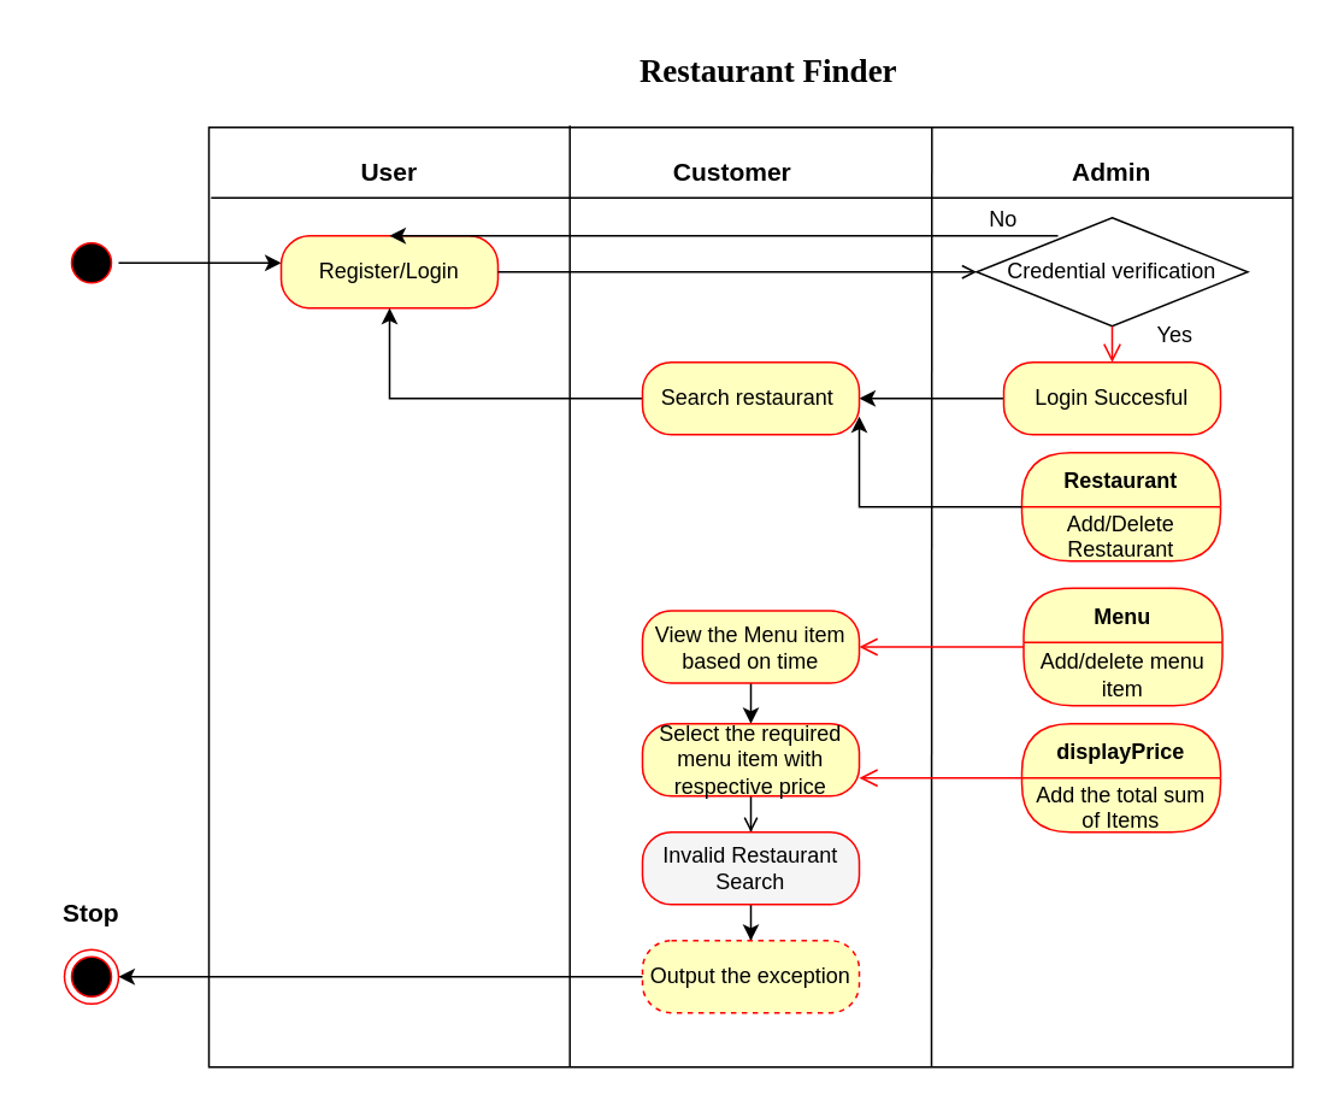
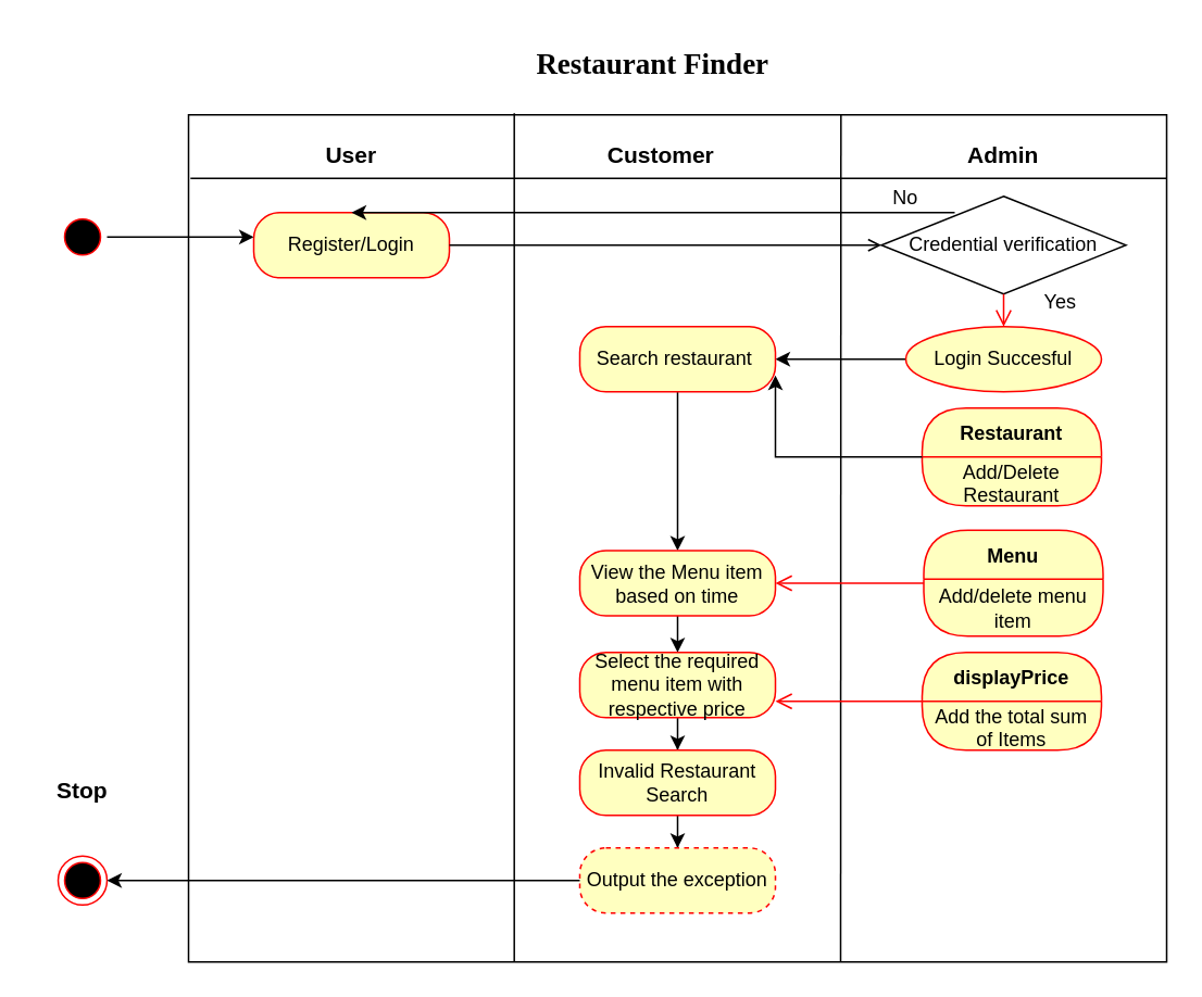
- <mxCell id="41" value="&lt;h1&gt;&lt;font style=&quot;font-size: 18px&quot; face=&quot;Times New Roman&quot;&gt;Restaurant Finder&lt;/font&gt;&lt;/h1&gt;" style="text;html=1;strokeColor=none;fillColor=none;align=center;verticalAlign=middle;whiteSpace=wrap;rounded=0;fontSize=14;" vertex="1" parent="1"><mxGeometry x="325" y="20" width="200" height="30" as="geometry" /></mxCell>
+ <mxCell id="41" value="&lt;h1&gt;&lt;font style=&quot;font-size: 18px&quot; face=&quot;Times New Roman&quot;&gt;Restaurant Finder&lt;/font&gt;&lt;/h1&gt;" style="text;html=1;strokeColor=none;fillColor=none;align=center;verticalAlign=middle;whiteSpace=wrap;rounded=0;fontSize=14;" vertex="1" parent="1"><mxGeometry x="300" y="20" width="200" height="30" as="geometry" /></mxCell>
- <mxCell id="20" value="" style="edgeStyle=orthogonalEdgeStyle;rounded=0;orthogonalLoop=1;jettySize=auto;html=1;" edge="1" parent="1" source="21" target="11"><mxGeometry relative="1" as="geometry" /></mxCell>
+ <mxCell id="20" value="" style="edgeStyle=orthogonalEdgeStyle;rounded=0;orthogonalLoop=1;jettySize=auto;html=1;" edge="1" parent="1" source="21" target="23"><mxGeometry relative="1" as="geometry" /></mxCell>
- <mxCell id="17" value="Login Succesful" style="rounded=1;whiteSpace=wrap;html=1;arcSize=40;fontColor=#000000;fillColor=#ffffc0;strokeColor=#ff0000;" vertex="1" parent="1"><mxGeometry x="555" y="200" width="120" height="40" as="geometry" /></mxCell>
+ <mxCell id="17" value="Login Succesful" style="ellipse;whiteSpace=wrap;html=1;arcSize=40;fontColor=#000000;fillColor=#ffffc0;strokeColor=#ff0000;" vertex="1" parent="1"><mxGeometry x="555" y="200" width="120" height="40" as="geometry" /></mxCell>
- <mxCell id="30" value="" style="edgeStyle=orthogonalEdgeStyle;rounded=0;orthogonalLoop=1;jettySize=auto;html=1;endArrow=open;" edge="1" parent="1" source="31" target="36"><mxGeometry relative="1" as="geometry" /></mxCell>
+ <mxCell id="30" value="" style="edgeStyle=orthogonalEdgeStyle;rounded=0;orthogonalLoop=1;jettySize=auto;html=1;" edge="1" parent="1" source="31" target="36"><mxGeometry relative="1" as="geometry" /></mxCell>
- <mxCell id="36" value="Invalid Restaurant Search" style="rounded=1;whiteSpace=wrap;html=1;arcSize=40;fontColor=#000000;fillColor=#f5f5f5;strokeColor=#ff0000;" vertex="1" parent="1"><mxGeometry x="355" y="460" width="120" height="40" as="geometry" /></mxCell>
+ <mxCell id="36" value="Invalid Restaurant Search" style="rounded=1;whiteSpace=wrap;html=1;arcSize=40;fontColor=#000000;fillColor=#ffffc0;strokeColor=#ff0000;" vertex="1" parent="1"><mxGeometry x="355" y="460" width="120" height="40" as="geometry" /></mxCell>
- <mxCell id="40" value="&lt;font style=&quot;font-size: 14px&quot;&gt;&lt;b&gt;Stop&lt;/b&gt;&lt;/font&gt;" style="text;html=1;strokeColor=none;fillColor=none;align=center;verticalAlign=middle;whiteSpace=wrap;rounded=0;" vertex="1" parent="1"><mxGeometry x="20" y="490" width="60" height="30" as="geometry" /></mxCell>
+ <mxCell id="40" value="&lt;font style=&quot;font-size: 14px&quot;&gt;&lt;b&gt;Stop&lt;/b&gt;&lt;/font&gt;" style="text;html=1;strokeColor=none;fillColor=none;align=center;verticalAlign=middle;whiteSpace=wrap;rounded=0;" vertex="1" parent="1"><mxGeometry x="20" y="470" width="60" height="30" as="geometry" /></mxCell>
